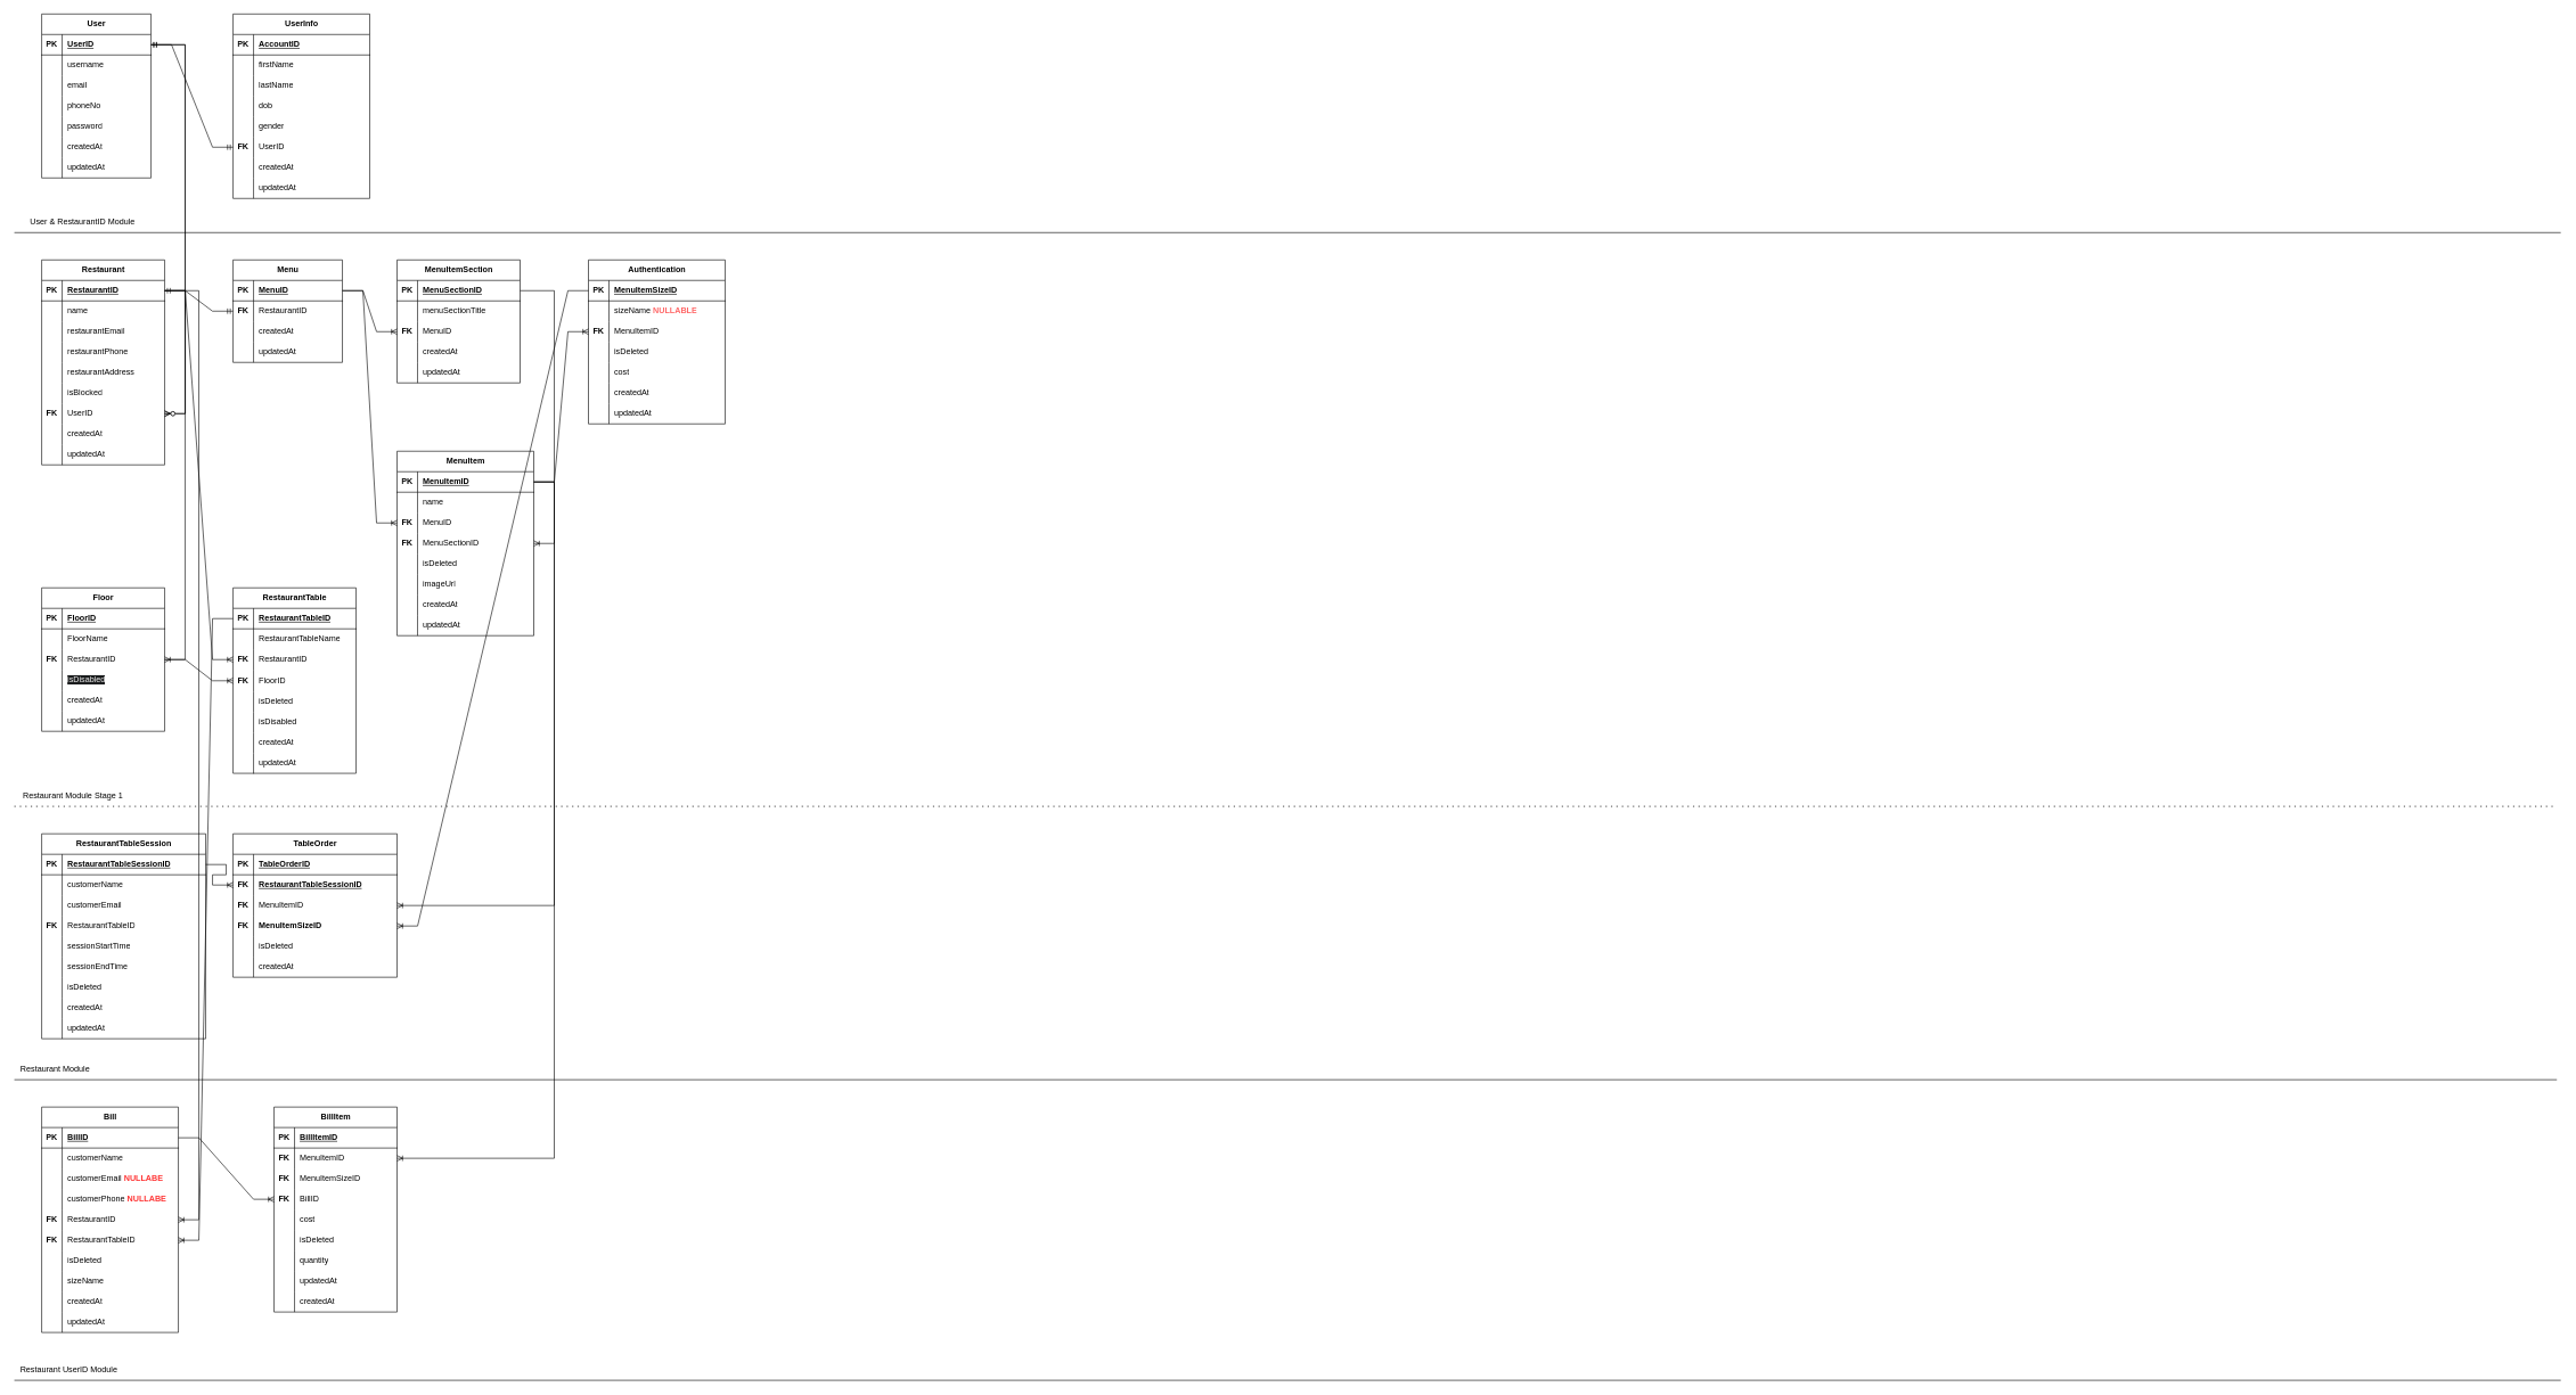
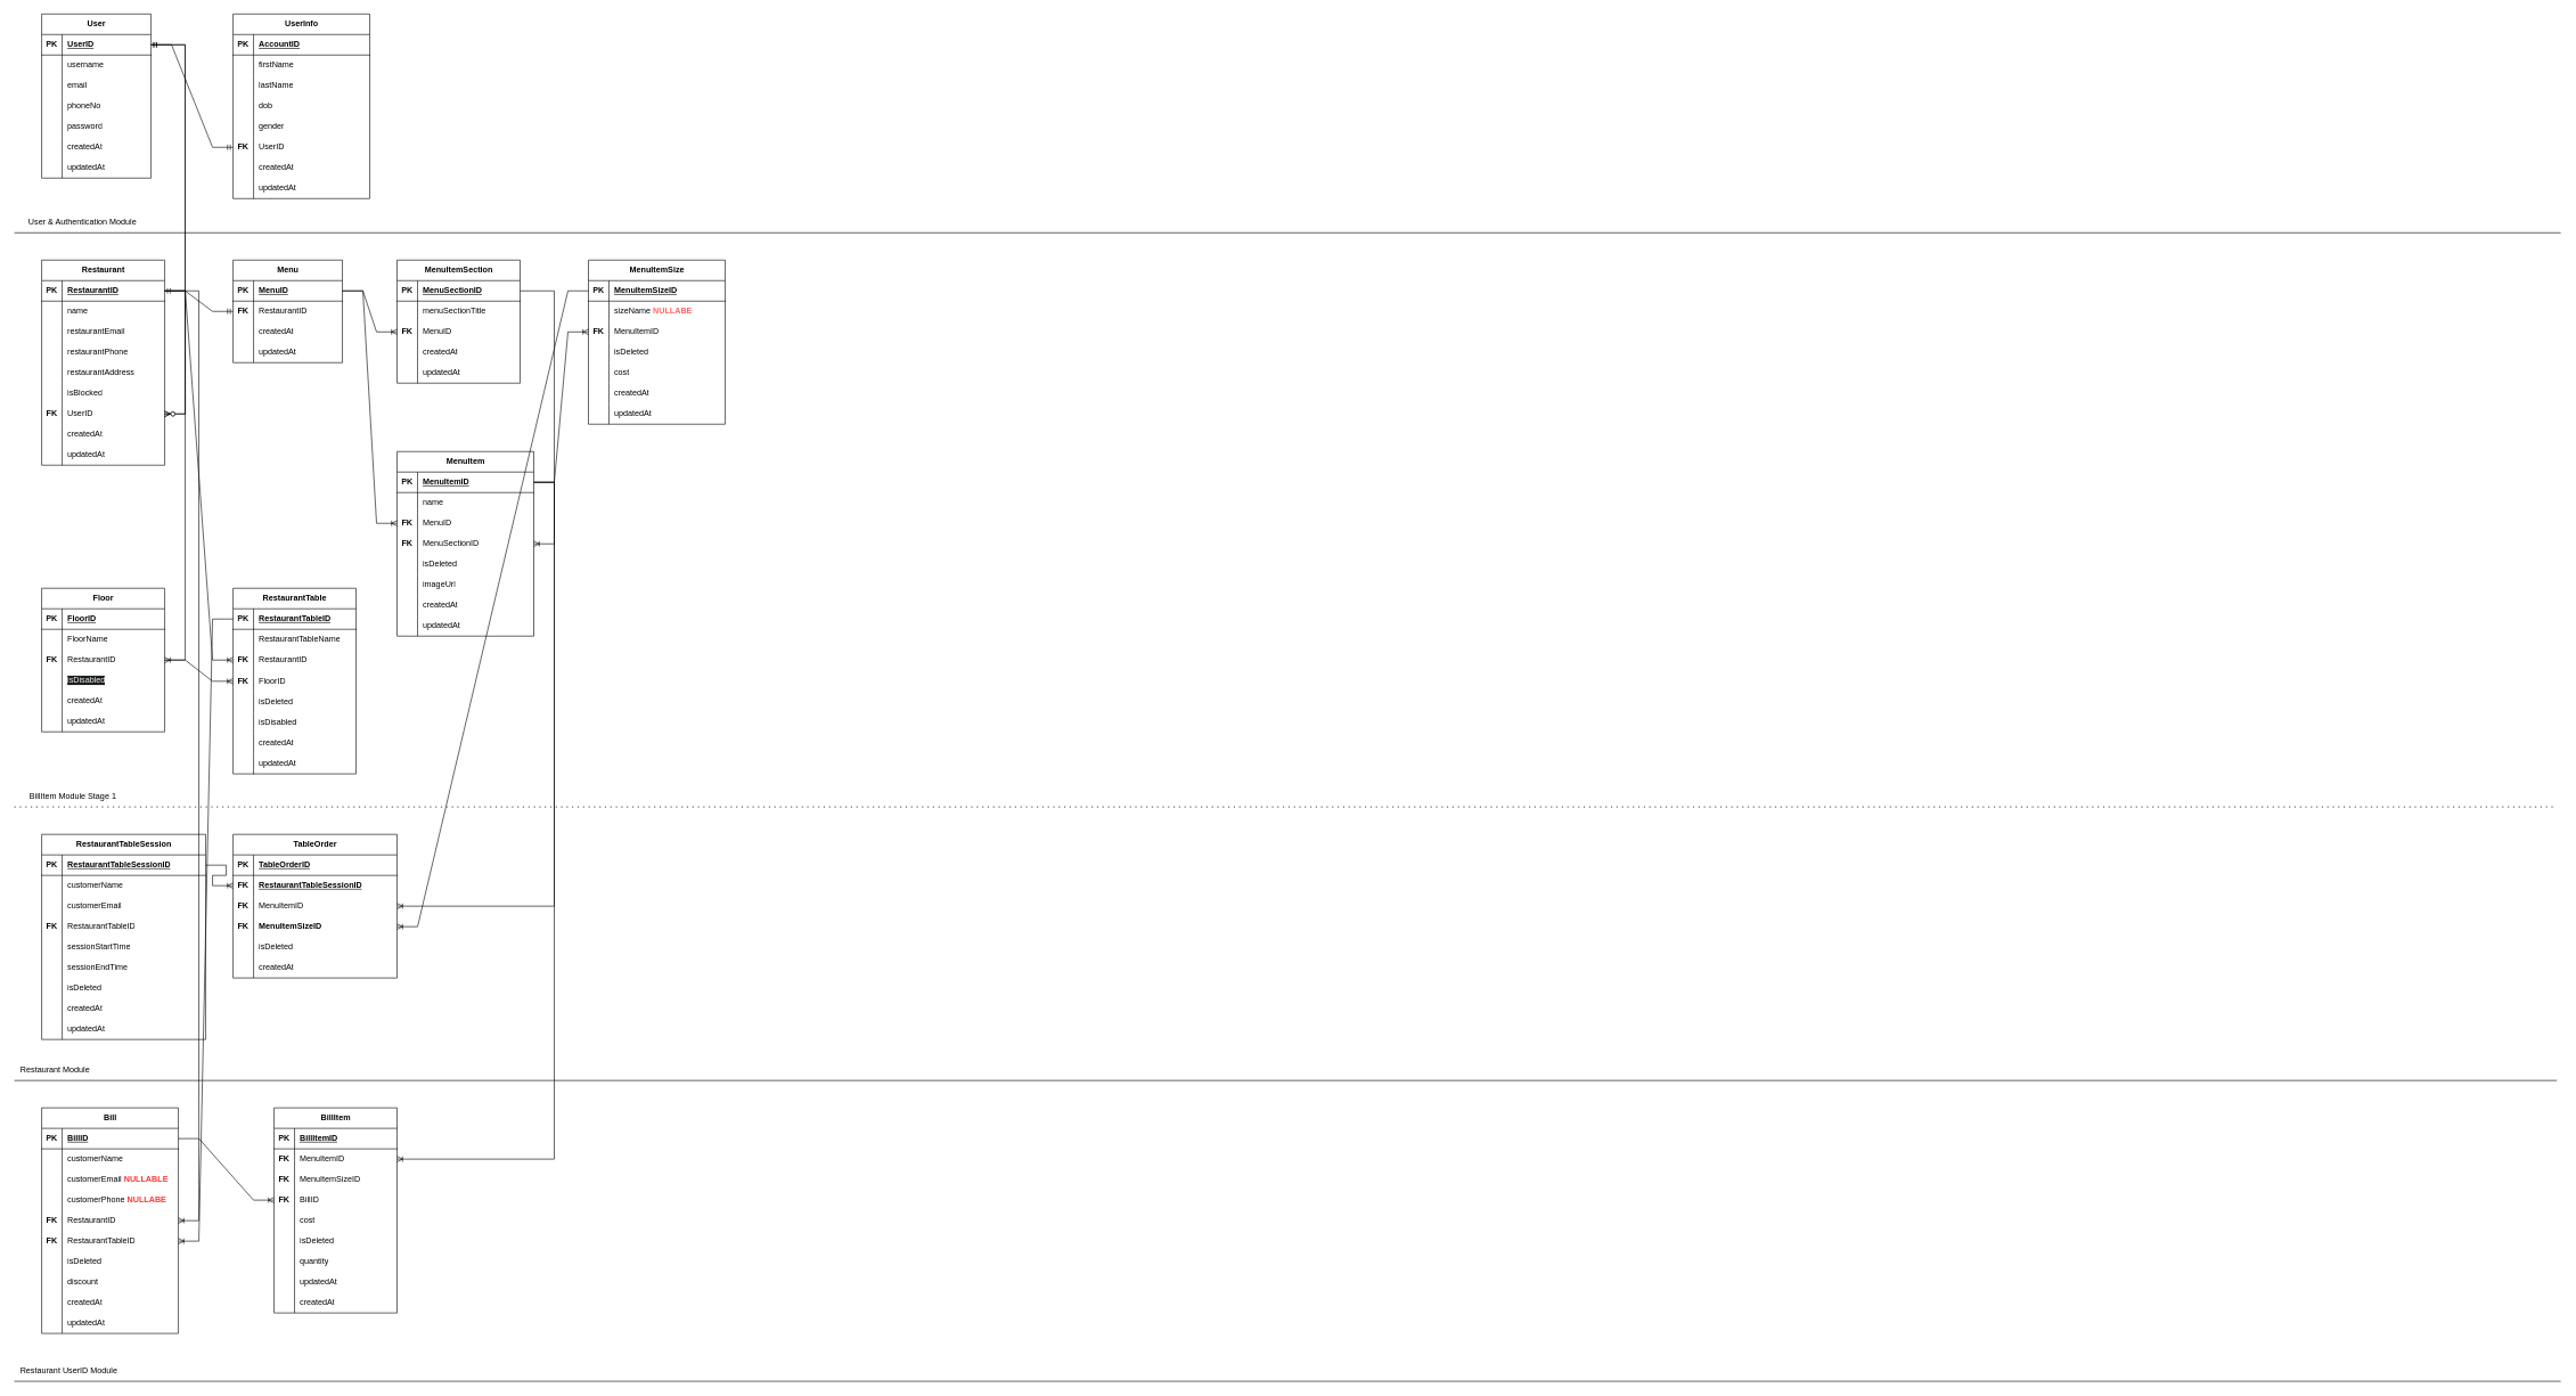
- <mxCell id="323" value="User &amp;amp; RestaurantID Module" style="text;html=1;align=center;verticalAlign=middle;whiteSpace=wrap;rounded=0;" parent="1" vertex="1"><mxGeometry x="20" y="310" width="200" height="30" as="geometry" /></mxCell>
+ <mxCell id="323" value="User &amp;amp; Authentication Module" style="text;html=1;align=center;verticalAlign=middle;whiteSpace=wrap;rounded=0;" parent="1" vertex="1"><mxGeometry x="20" y="310" width="200" height="30" as="geometry" /></mxCell>
- <mxCell id="137" value="Authentication" style="shape=table;startSize=30;container=1;collapsible=1;childLayout=tableLayout;fixedRows=1;rowLines=0;fontStyle=1;align=center;resizeLast=1;html=1;" parent="1" vertex="1"><mxGeometry x="860" y="380" width="200.0" height="240" as="geometry" /></mxCell>
+ <mxCell id="137" value="MenuItemSize" style="shape=table;startSize=30;container=1;collapsible=1;childLayout=tableLayout;fixedRows=1;rowLines=0;fontStyle=1;align=center;resizeLast=1;html=1;" parent="1" vertex="1"><mxGeometry x="860" y="380" width="200.0" height="240" as="geometry" /></mxCell>
- <mxCell id="143" value="sizeName&amp;nbsp;&lt;b&gt;&lt;font color=&quot;#ff6666&quot;&gt;NULLABLE&lt;/font&gt;&lt;/b&gt;" style="shape=partialRectangle;connectable=0;fillColor=none;top=0;left=0;bottom=0;right=0;align=left;spacingLeft=6;overflow=hidden;whiteSpace=wrap;html=1;" parent="141" vertex="1"><mxGeometry x="30" width="170.0" height="30" as="geometry"><mxRectangle width="170.0" height="30" as="alternateBounds" /></mxGeometry></mxCell>
+ <mxCell id="143" value="sizeName&amp;nbsp;&lt;b&gt;&lt;font color=&quot;#ff6666&quot;&gt;NULLABE&lt;/font&gt;&lt;/b&gt;" style="shape=partialRectangle;connectable=0;fillColor=none;top=0;left=0;bottom=0;right=0;align=left;spacingLeft=6;overflow=hidden;whiteSpace=wrap;html=1;" parent="141" vertex="1"><mxGeometry x="30" width="170.0" height="30" as="geometry"><mxRectangle width="170.0" height="30" as="alternateBounds" /></mxGeometry></mxCell>
- <mxCell id="328" value="Restaurant Module Stage 1" style="text;html=1;align=center;verticalAlign=middle;whiteSpace=wrap;rounded=0;" parent="1" vertex="1"><mxGeometry x="20" y="1150" width="172" height="30" as="geometry" /></mxCell>
+ <mxCell id="328" value="BillItem Module Stage 1" style="text;html=1;align=center;verticalAlign=middle;whiteSpace=wrap;rounded=0;" parent="1" vertex="1"><mxGeometry x="20" y="1150" width="172" height="30" as="geometry" /></mxCell>
- <mxCell id="265" value="customerEmail &lt;b&gt;&lt;font color=&quot;#ff3333&quot;&gt;NULLABE&lt;/font&gt;&lt;/b&gt;" style="shape=partialRectangle;connectable=0;fillColor=none;top=0;left=0;bottom=0;right=0;align=left;spacingLeft=6;overflow=hidden;whiteSpace=wrap;html=1;" parent="263" vertex="1"><mxGeometry x="30" width="170" height="30" as="geometry"><mxRectangle width="170" height="30" as="alternateBounds" /></mxGeometry></mxCell>
+ <mxCell id="265" value="customerEmail &lt;b&gt;&lt;font color=&quot;#ff3333&quot;&gt;NULLABLE&lt;/font&gt;&lt;/b&gt;" style="shape=partialRectangle;connectable=0;fillColor=none;top=0;left=0;bottom=0;right=0;align=left;spacingLeft=6;overflow=hidden;whiteSpace=wrap;html=1;" parent="263" vertex="1"><mxGeometry x="30" width="170" height="30" as="geometry"><mxRectangle width="170" height="30" as="alternateBounds" /></mxGeometry></mxCell>
- <mxCell id="280" value="sizeName" style="shape=partialRectangle;connectable=0;fillColor=none;top=0;left=0;bottom=0;right=0;align=left;spacingLeft=6;overflow=hidden;whiteSpace=wrap;html=1;" parent="278" vertex="1"><mxGeometry x="30" width="170" height="30" as="geometry"><mxRectangle width="170" height="30" as="alternateBounds" /></mxGeometry></mxCell>
+ <mxCell id="280" value="discount" style="shape=partialRectangle;connectable=0;fillColor=none;top=0;left=0;bottom=0;right=0;align=left;spacingLeft=6;overflow=hidden;whiteSpace=wrap;html=1;" parent="278" vertex="1"><mxGeometry x="30" width="170" height="30" as="geometry"><mxRectangle width="170" height="30" as="alternateBounds" /></mxGeometry></mxCell>
